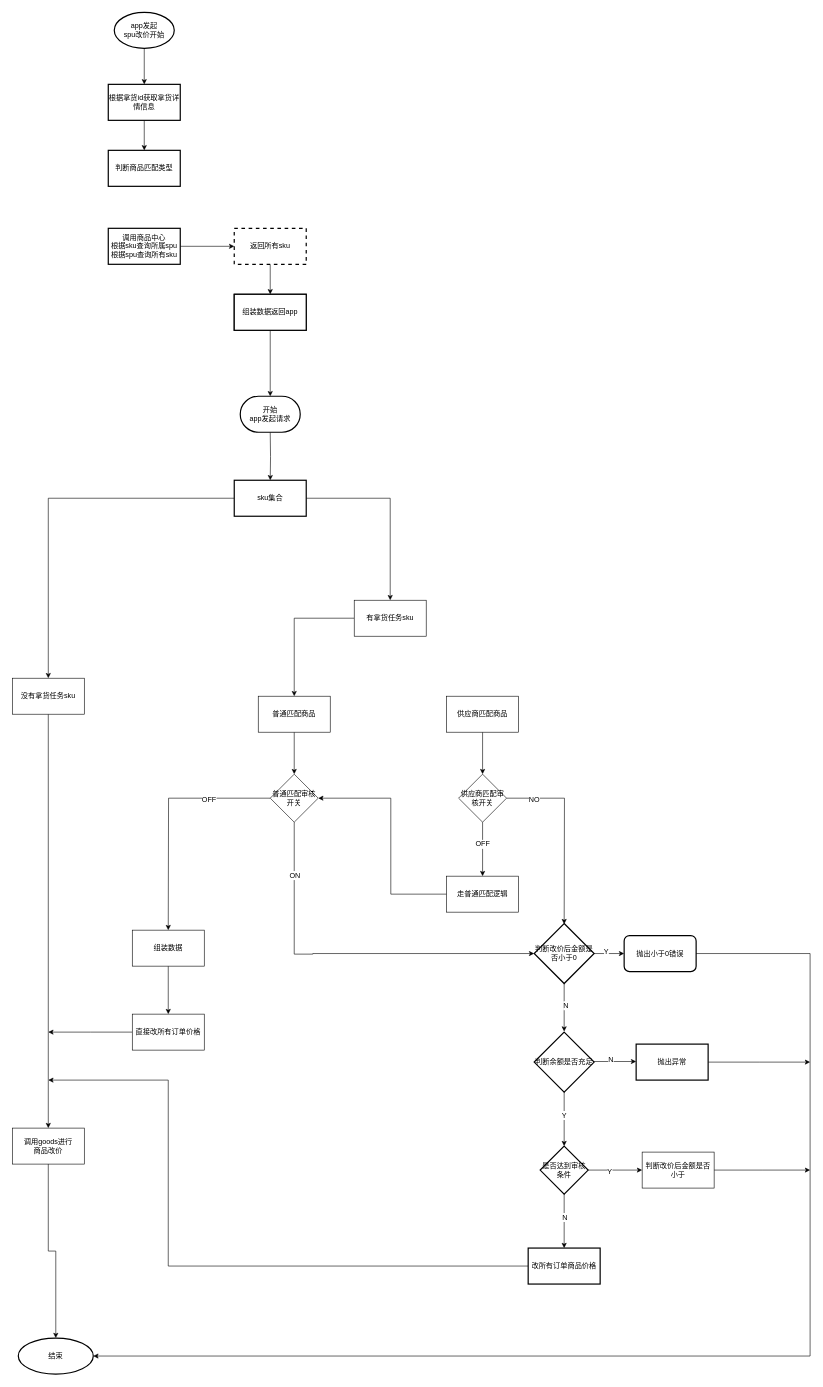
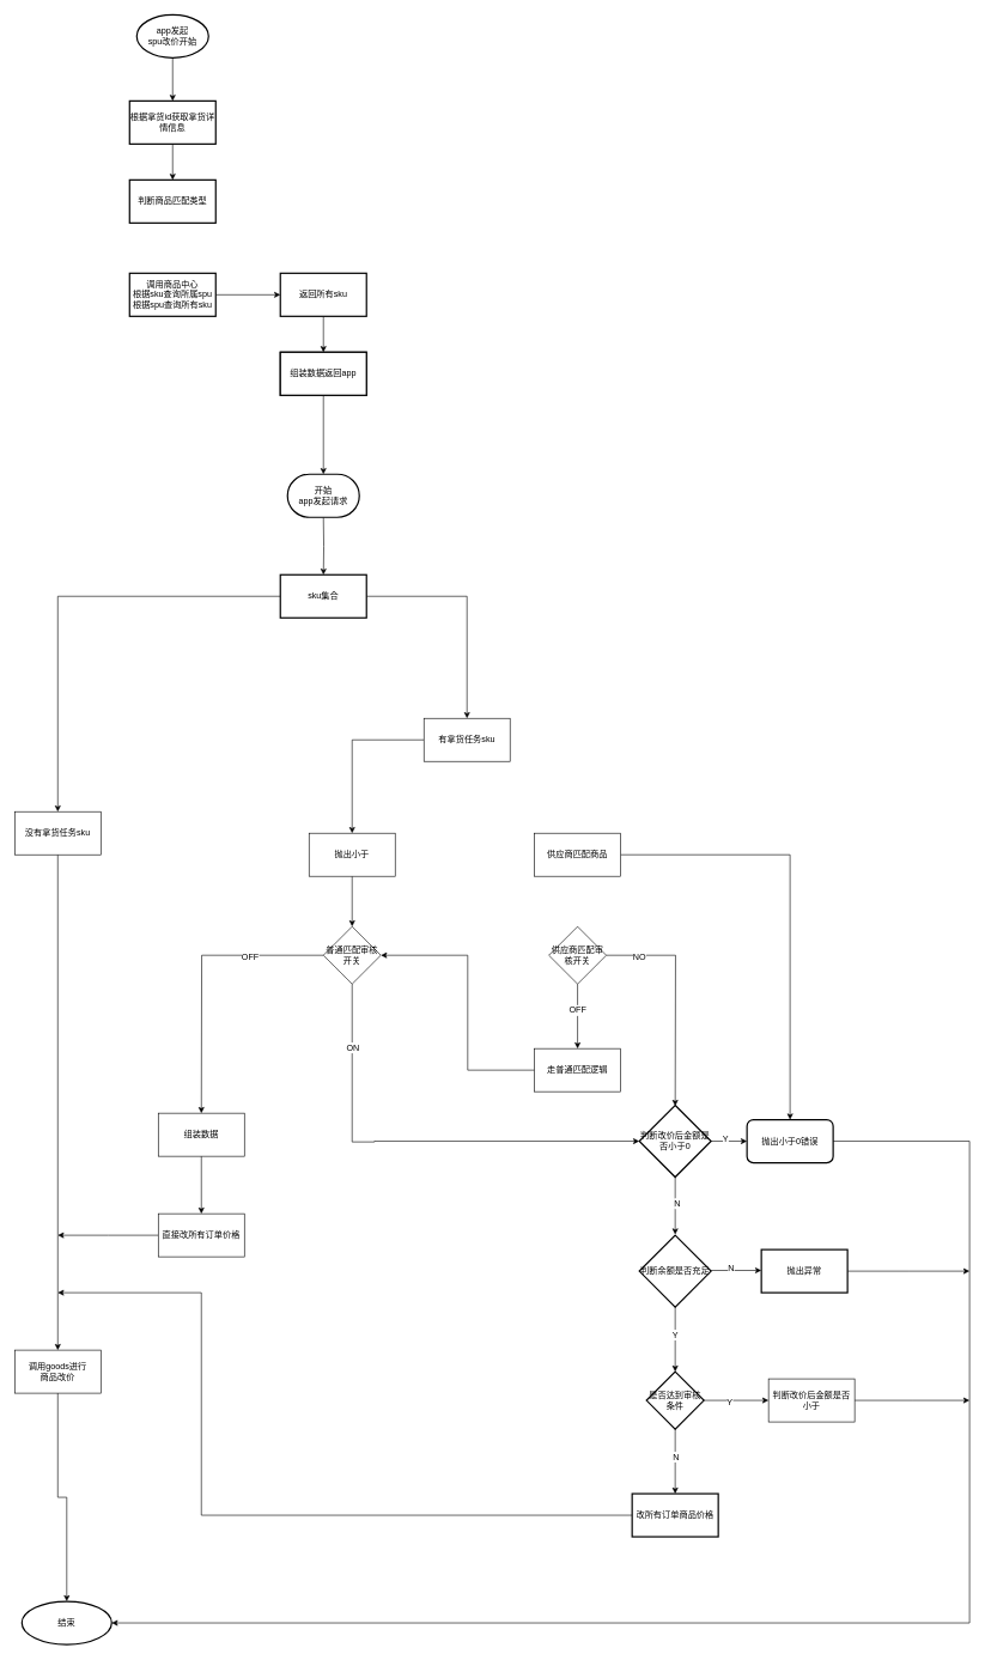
- <mxCell id="67" value="返回所有sku" style="whiteSpace=wrap;html=1;strokeWidth=2;dashed=1;" vertex="1" parent="1"><mxGeometry x="390" y="380" width="120" height="60" as="geometry" /></mxCell>
+ <mxCell id="67" value="返回所有sku" style="whiteSpace=wrap;html=1;strokeWidth=2;" vertex="1" parent="1"><mxGeometry x="390" y="380" width="120" height="60" as="geometry" /></mxCell>
- <mxCell id="8" value="普通匹配商品" style="whiteSpace=wrap;html=1;" vertex="1" parent="1"><mxGeometry x="430" y="1160" width="120" height="60" as="geometry" /></mxCell>
+ <mxCell id="8" value="抛出小于" style="whiteSpace=wrap;html=1;" vertex="1" parent="1"><mxGeometry x="430" y="1160" width="120" height="60" as="geometry" /></mxCell>
- <mxCell id="9" value="" style="edgeStyle=orthogonalEdgeStyle;rounded=0;orthogonalLoop=1;jettySize=auto;html=1;fontFamily=Helvetica;fontSize=12;fontColor=default;" edge="1" parent="1" source="10" target="15"><mxGeometry relative="1" as="geometry" /></mxCell>
+ <mxCell id="9" value="" style="edgeStyle=orthogonalEdgeStyle;rounded=0;orthogonalLoop=1;jettySize=auto;html=1;fontFamily=Helvetica;fontSize=12;fontColor=default;" edge="1" parent="1" source="10" target="34"><mxGeometry relative="1" as="geometry" /></mxCell>
